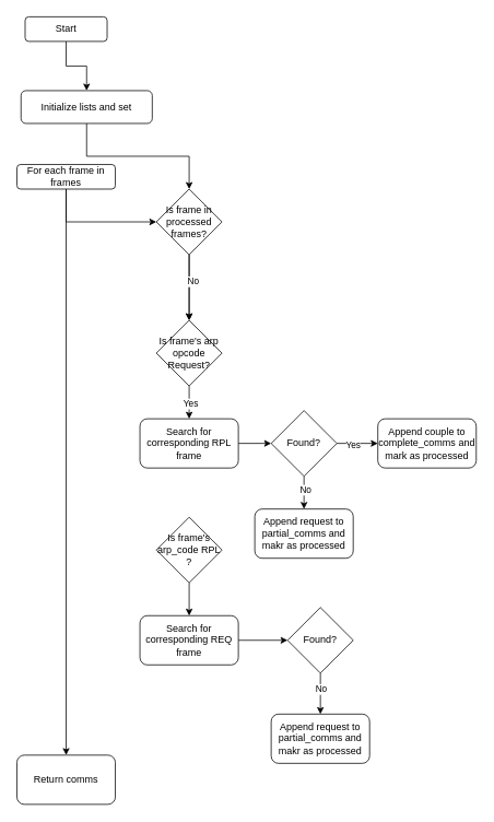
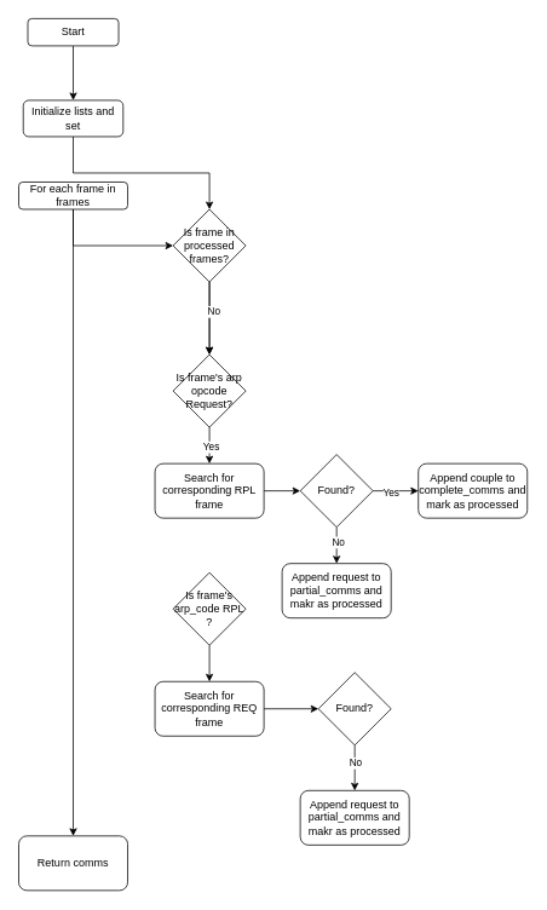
- <mxCell id="5" value="Initialize lists and set" style="rounded=1;whiteSpace=wrap;html=1;" vertex="1" parent="1"><mxGeometry x="25" y="110" width="160" height="40" as="geometry" /></mxCell>
+ <mxCell id="5" value="Initialize lists and set" style="rounded=1;whiteSpace=wrap;html=1;" vertex="1" parent="1"><mxGeometry x="25" y="110" width="110" height="40" as="geometry" /></mxCell>
